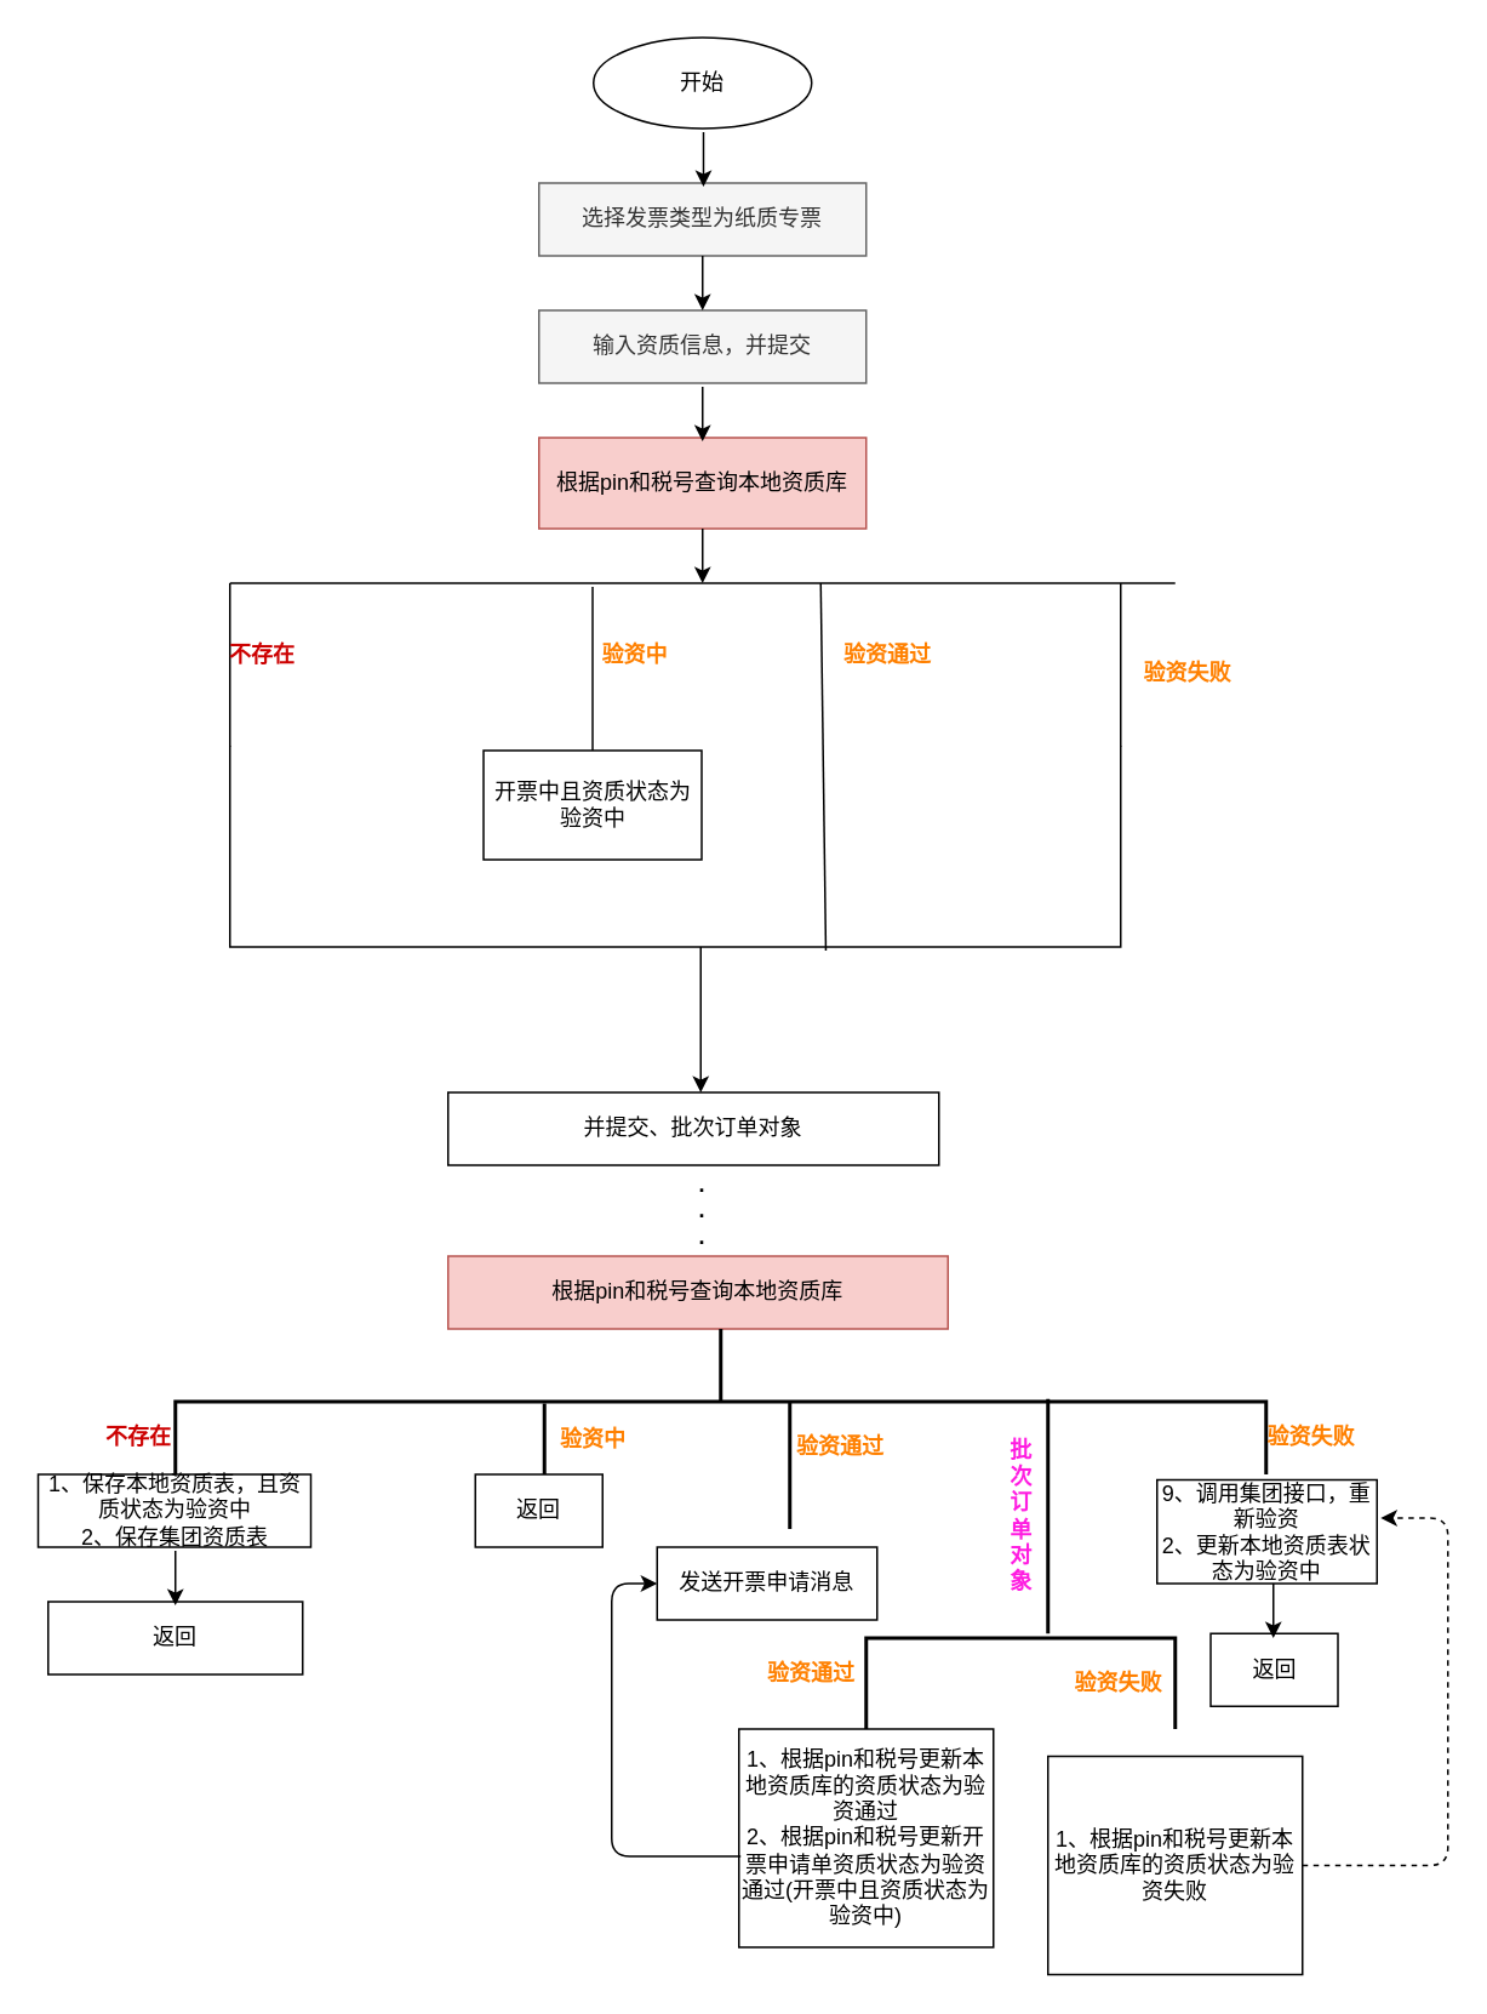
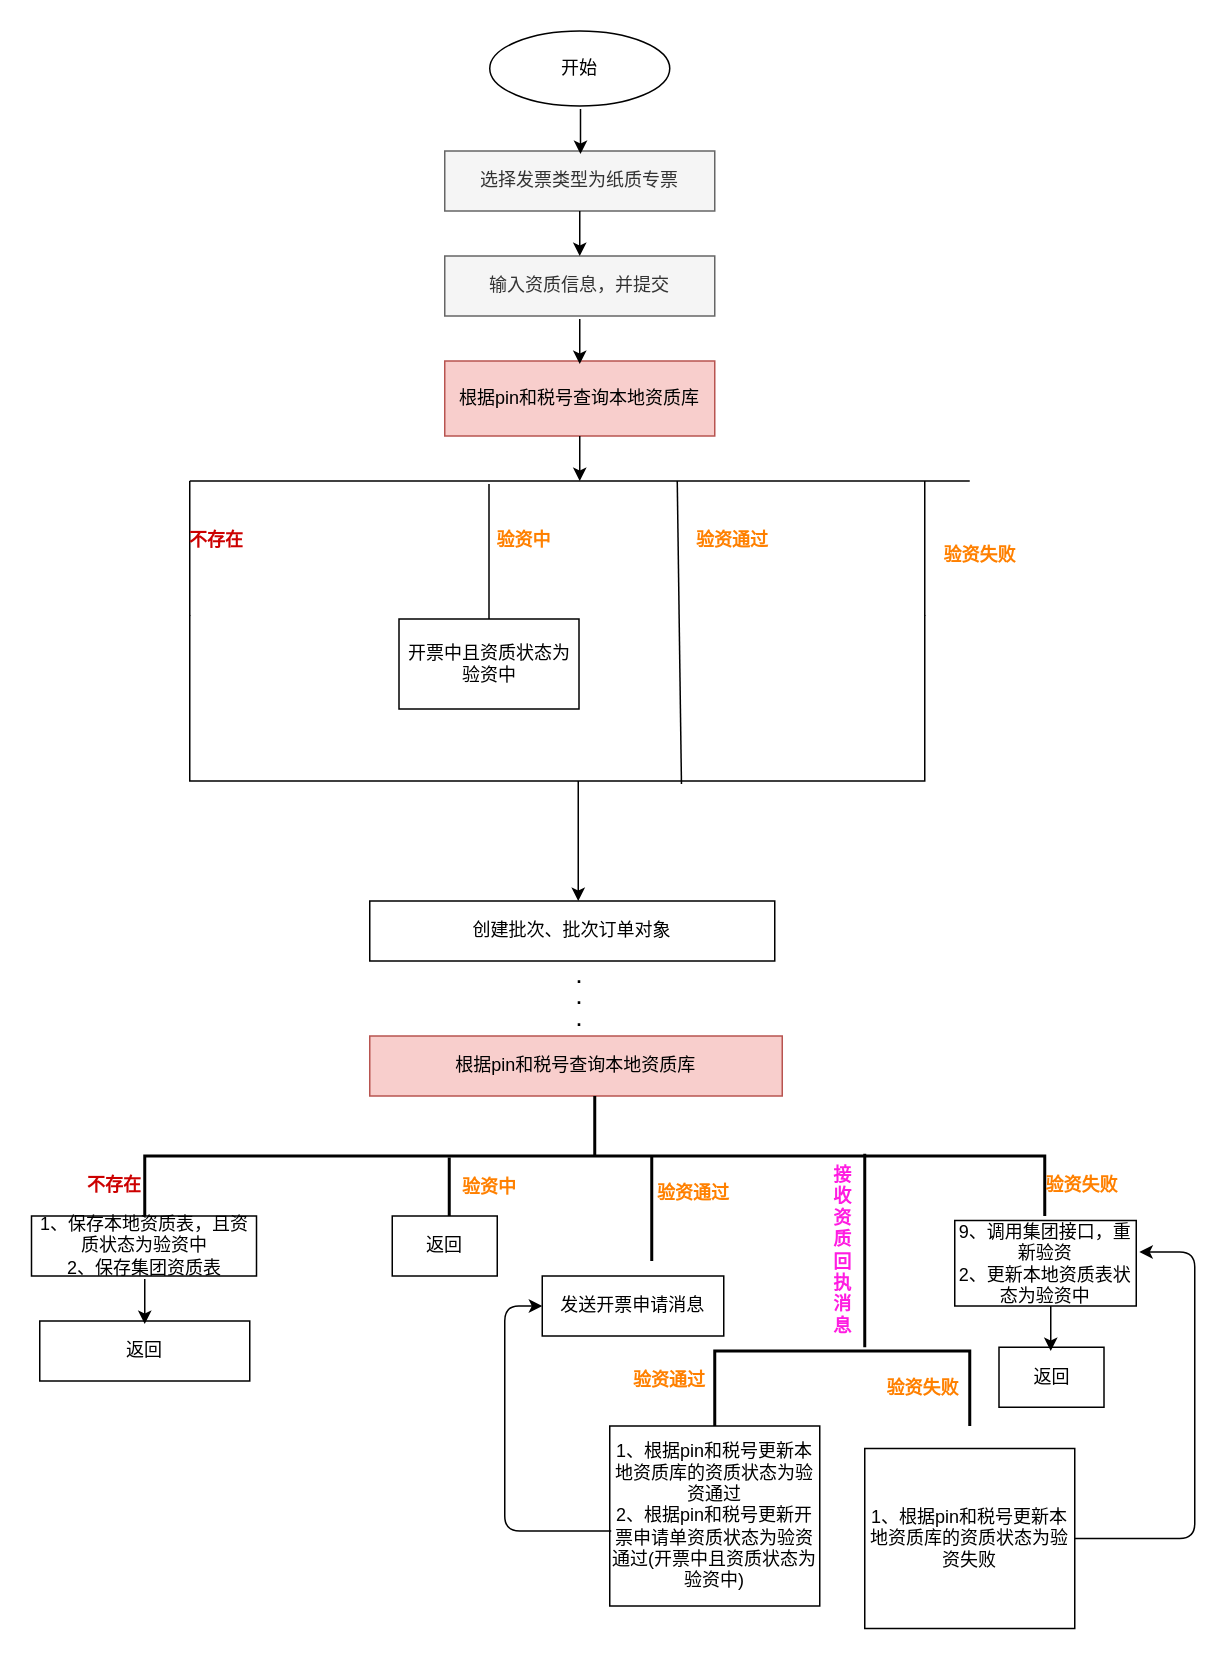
- <mxCell id="22" value="并提交、批次订单对象" style="rounded=0;whiteSpace=wrap;html=1;" vertex="1" parent="1"><mxGeometry x="246" y="600" width="270" height="40" as="geometry" /></mxCell>
+ <mxCell id="22" value="创建批次、批次订单对象" style="rounded=0;whiteSpace=wrap;html=1;" vertex="1" parent="1"><mxGeometry x="246" y="600" width="270" height="40" as="geometry" /></mxCell>
- <mxCell id="38" value="&lt;b&gt;&lt;font color=&quot;#FF1CE1&quot;&gt;批次订单对象&lt;/font&gt;&lt;/b&gt;" style="text;html=1;strokeColor=none;fillColor=none;align=center;verticalAlign=middle;whiteSpace=wrap;rounded=0;" vertex="1" parent="1"><mxGeometry x="552" y="786" width="19" height="94" as="geometry" /></mxCell>
+ <mxCell id="38" value="&lt;b&gt;&lt;font color=&quot;#FF1CE1&quot;&gt;接收资质回执消息&lt;/font&gt;&lt;/b&gt;" style="text;html=1;strokeColor=none;fillColor=none;align=center;verticalAlign=middle;whiteSpace=wrap;rounded=0;" vertex="1" parent="1"><mxGeometry x="552" y="786" width="19" height="94" as="geometry" /></mxCell>
- <mxCell id="48" value="" style="edgeStyle=elbowEdgeStyle;elbow=vertical;endArrow=classic;html=1;exitX=1;exitY=0.5;exitDx=0;exitDy=0;entryX=1.017;entryY=0.368;entryDx=0;entryDy=0;entryPerimeter=0;dashed=1;" edge="1" parent="1" source="46" target="40"><mxGeometry width="50" height="50" relative="1" as="geometry"><mxPoint x="746" y="1040" as="sourcePoint" /><mxPoint x="766" y="830" as="targetPoint" /><Array as="points"><mxPoint x="796" y="930" /></Array></mxGeometry></mxCell>
+ <mxCell id="48" value="" style="edgeStyle=elbowEdgeStyle;elbow=vertical;endArrow=classic;html=1;exitX=1;exitY=0.5;exitDx=0;exitDy=0;entryX=1.017;entryY=0.368;entryDx=0;entryDy=0;entryPerimeter=0;" edge="1" parent="1" source="46" target="40"><mxGeometry width="50" height="50" relative="1" as="geometry"><mxPoint x="746" y="1040" as="sourcePoint" /><mxPoint x="766" y="830" as="targetPoint" /><Array as="points"><mxPoint x="796" y="930" /></Array></mxGeometry></mxCell>
